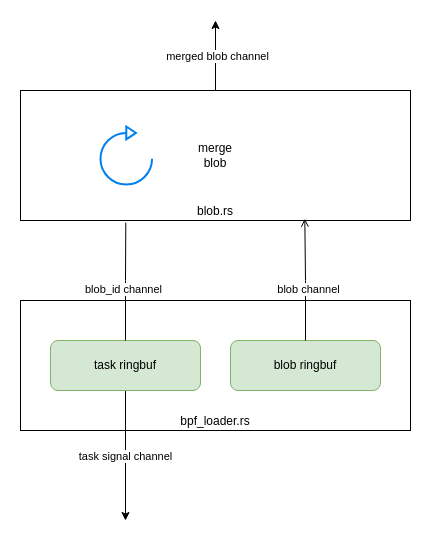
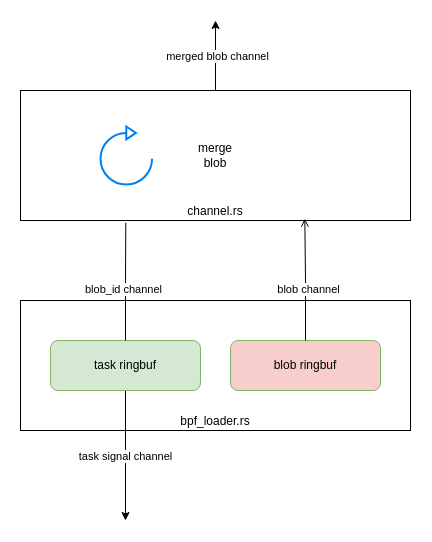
- <mxCell id="9" value="blob.rs" style="rounded=0;whiteSpace=wrap;html=1;verticalAlign=bottom;labelBackgroundColor=none;" vertex="1" parent="1"><mxGeometry x="20" y="90" width="390" height="130" as="geometry" /></mxCell>
+ <mxCell id="9" value="channel.rs" style="rounded=0;whiteSpace=wrap;html=1;verticalAlign=bottom;labelBackgroundColor=none;" vertex="1" parent="1"><mxGeometry x="20" y="90" width="390" height="130" as="geometry" /></mxCell>
- <mxCell id="6" value="blob ringbuf" style="rounded=1;whiteSpace=wrap;html=1;verticalAlign=middle;labelBackgroundColor=none;fillColor=#d5e8d4;strokeColor=#82b366;" vertex="1" parent="1"><mxGeometry x="230" y="340" width="150" height="50" as="geometry" /></mxCell>
+ <mxCell id="6" value="blob ringbuf" style="rounded=1;whiteSpace=wrap;html=1;verticalAlign=middle;labelBackgroundColor=none;fillColor=#f8cecc;strokeColor=#82b366;" vertex="1" parent="1"><mxGeometry x="230" y="340" width="150" height="50" as="geometry" /></mxCell>
